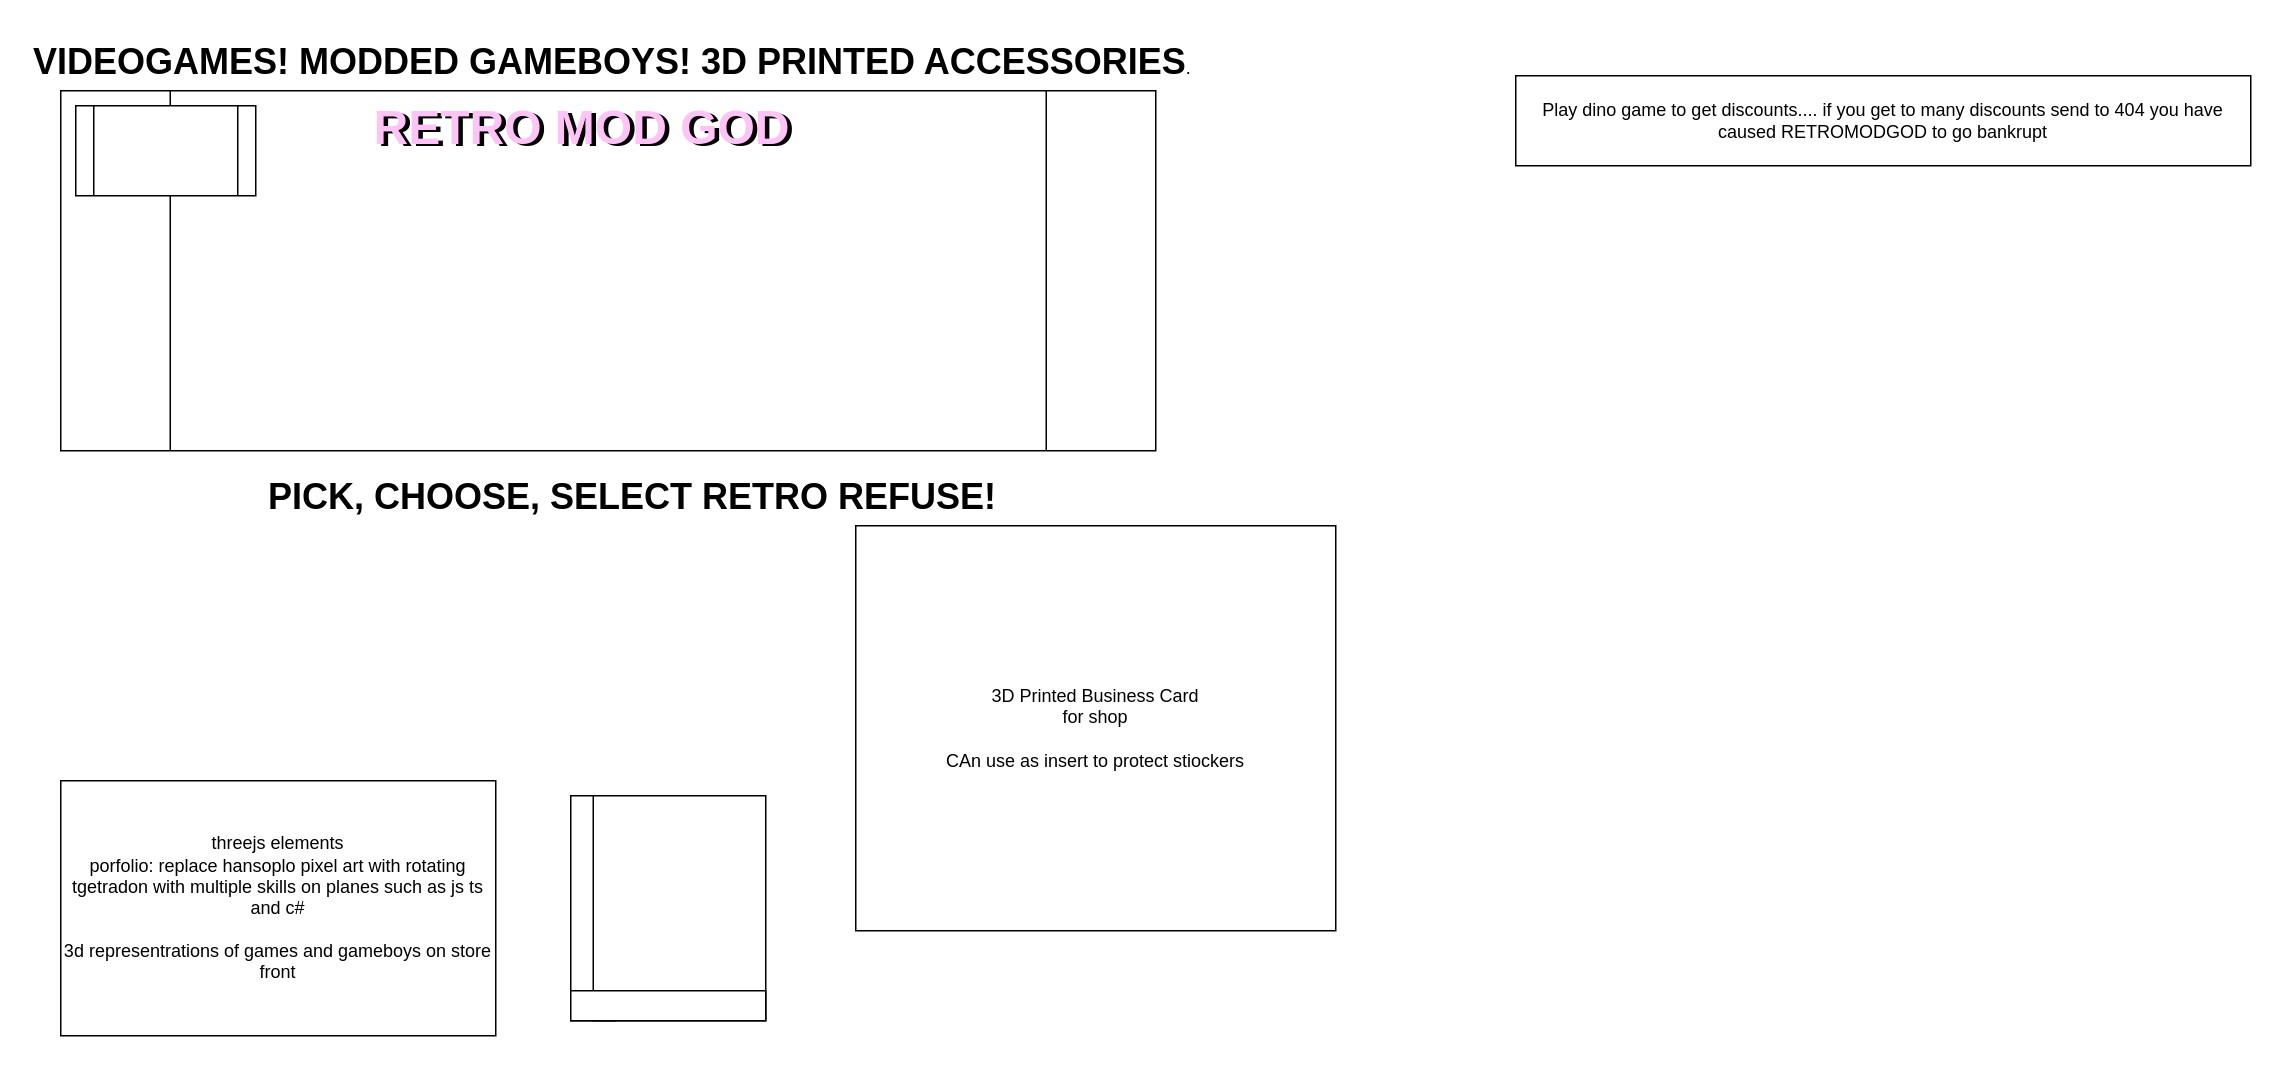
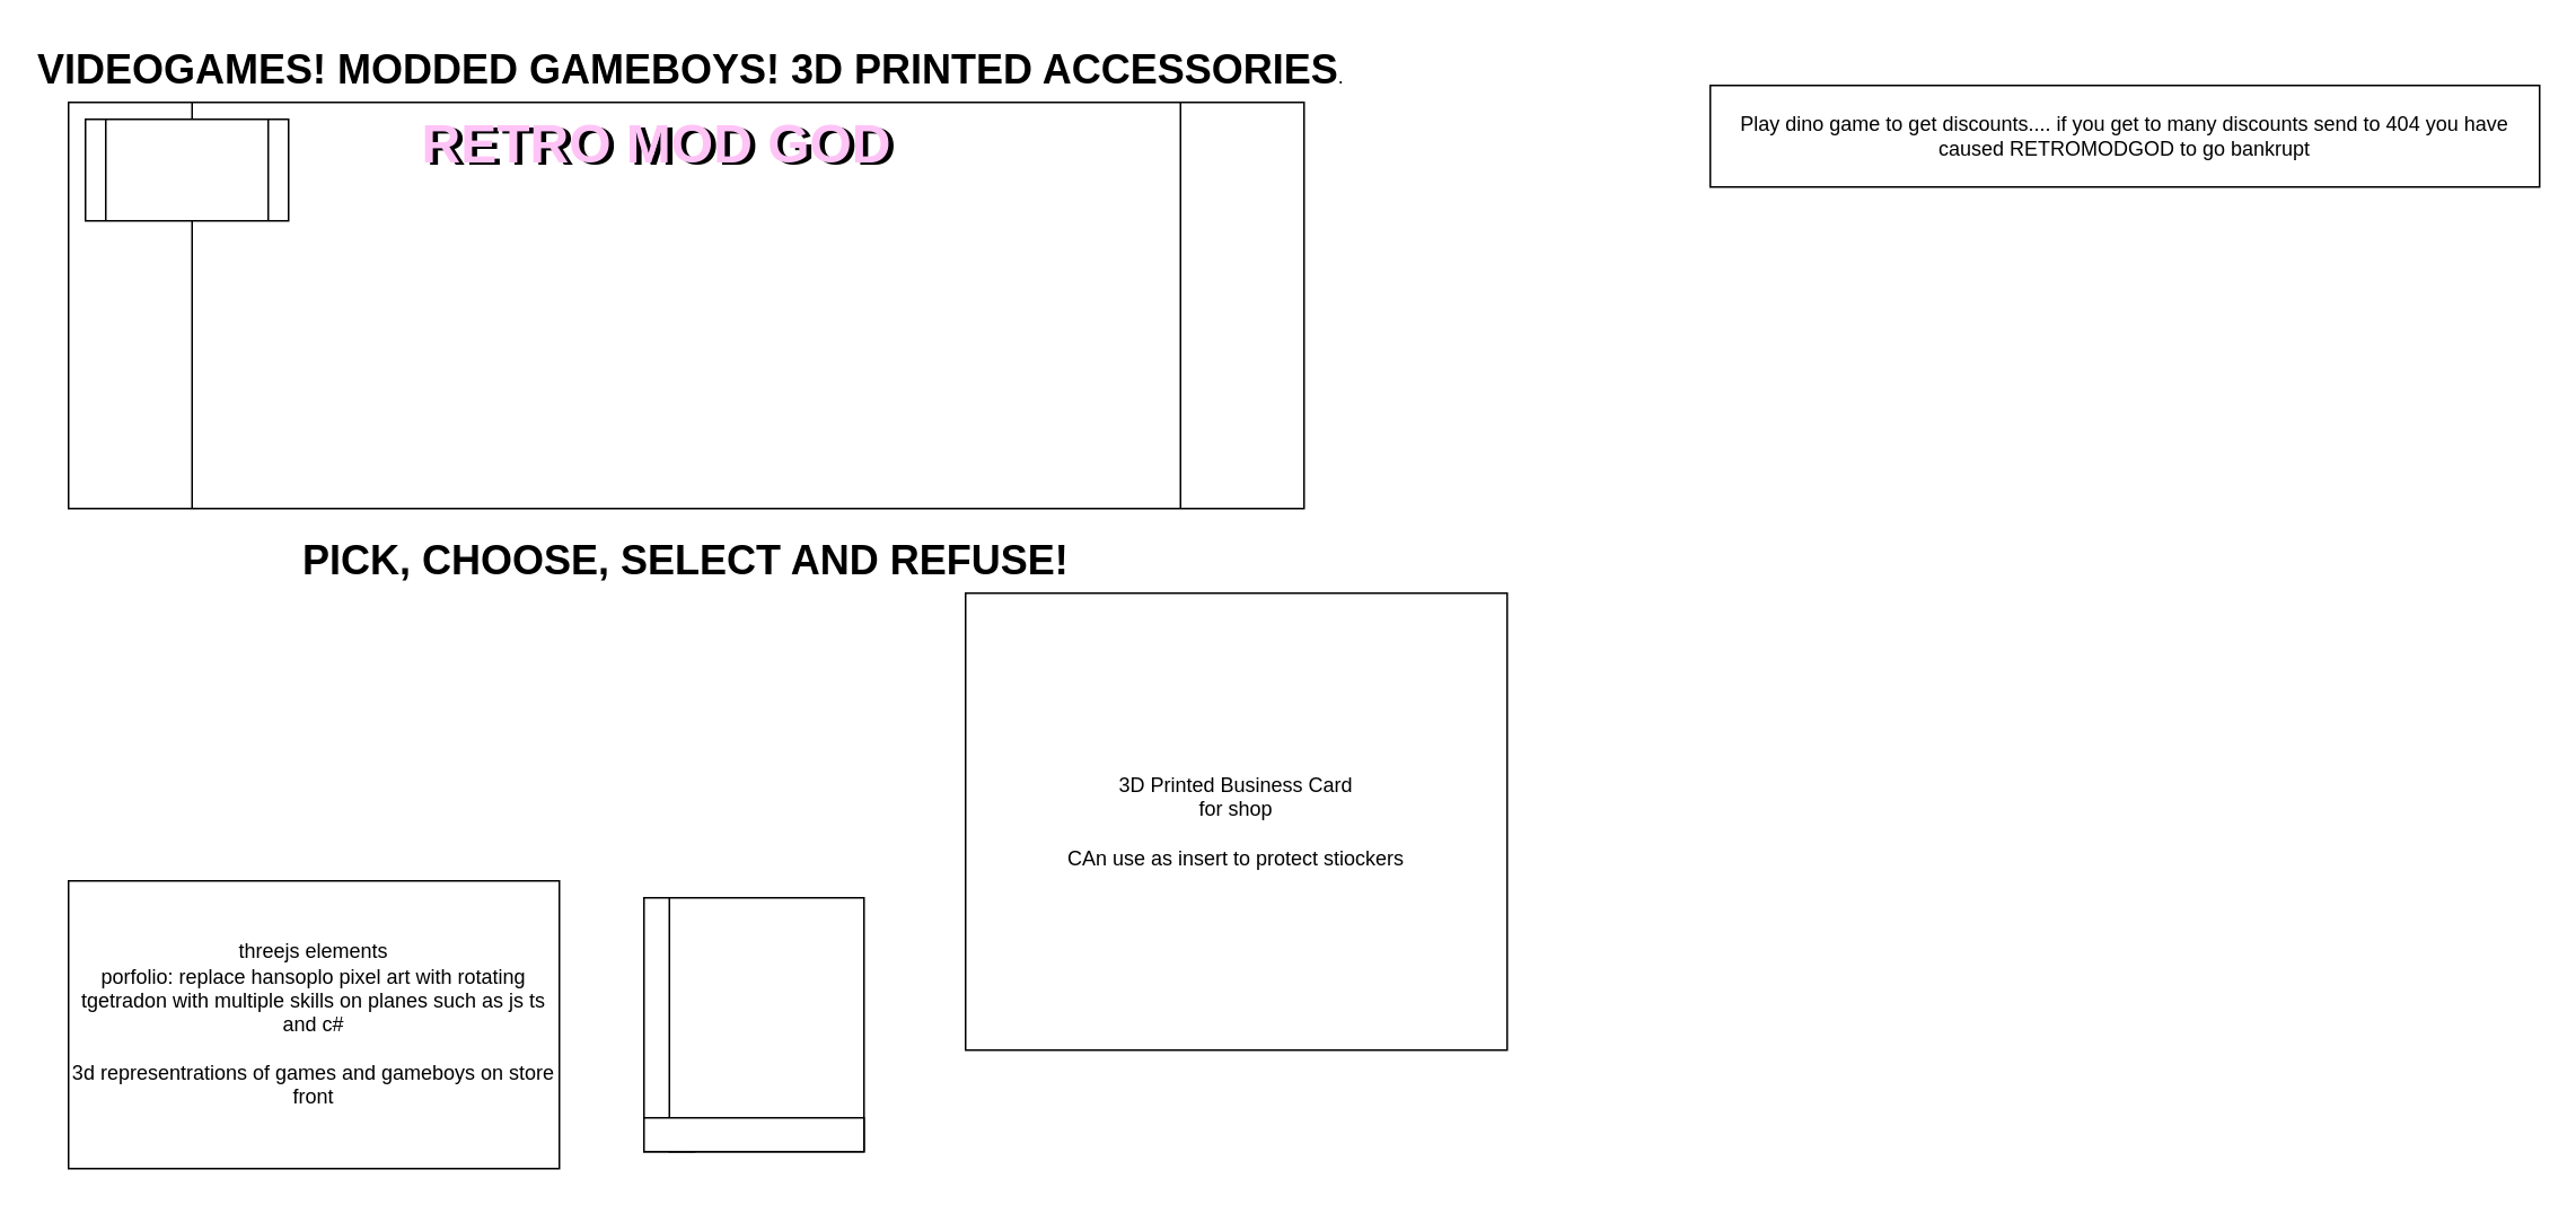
- <mxCell id="4" value="&lt;h1 style=&quot;text-align: center; margin-top: 0px;&quot;&gt;&amp;nbsp;PICK, CHOOSE, SELECT RETRO REFUSE!&lt;/h1&gt;" style="text;html=1;whiteSpace=wrap;overflow=hidden;rounded=0;" parent="1" vertex="1"><mxGeometry x="170" y="310" width="680" height="120" as="geometry" /></mxCell>
+ <mxCell id="4" value="&lt;h1 style=&quot;text-align: center; margin-top: 0px;&quot;&gt;&amp;nbsp;PICK, CHOOSE, SELECT AND REFUSE!&lt;/h1&gt;" style="text;html=1;whiteSpace=wrap;overflow=hidden;rounded=0;" parent="1" vertex="1"><mxGeometry x="170" y="310" width="680" height="120" as="geometry" /></mxCell>
